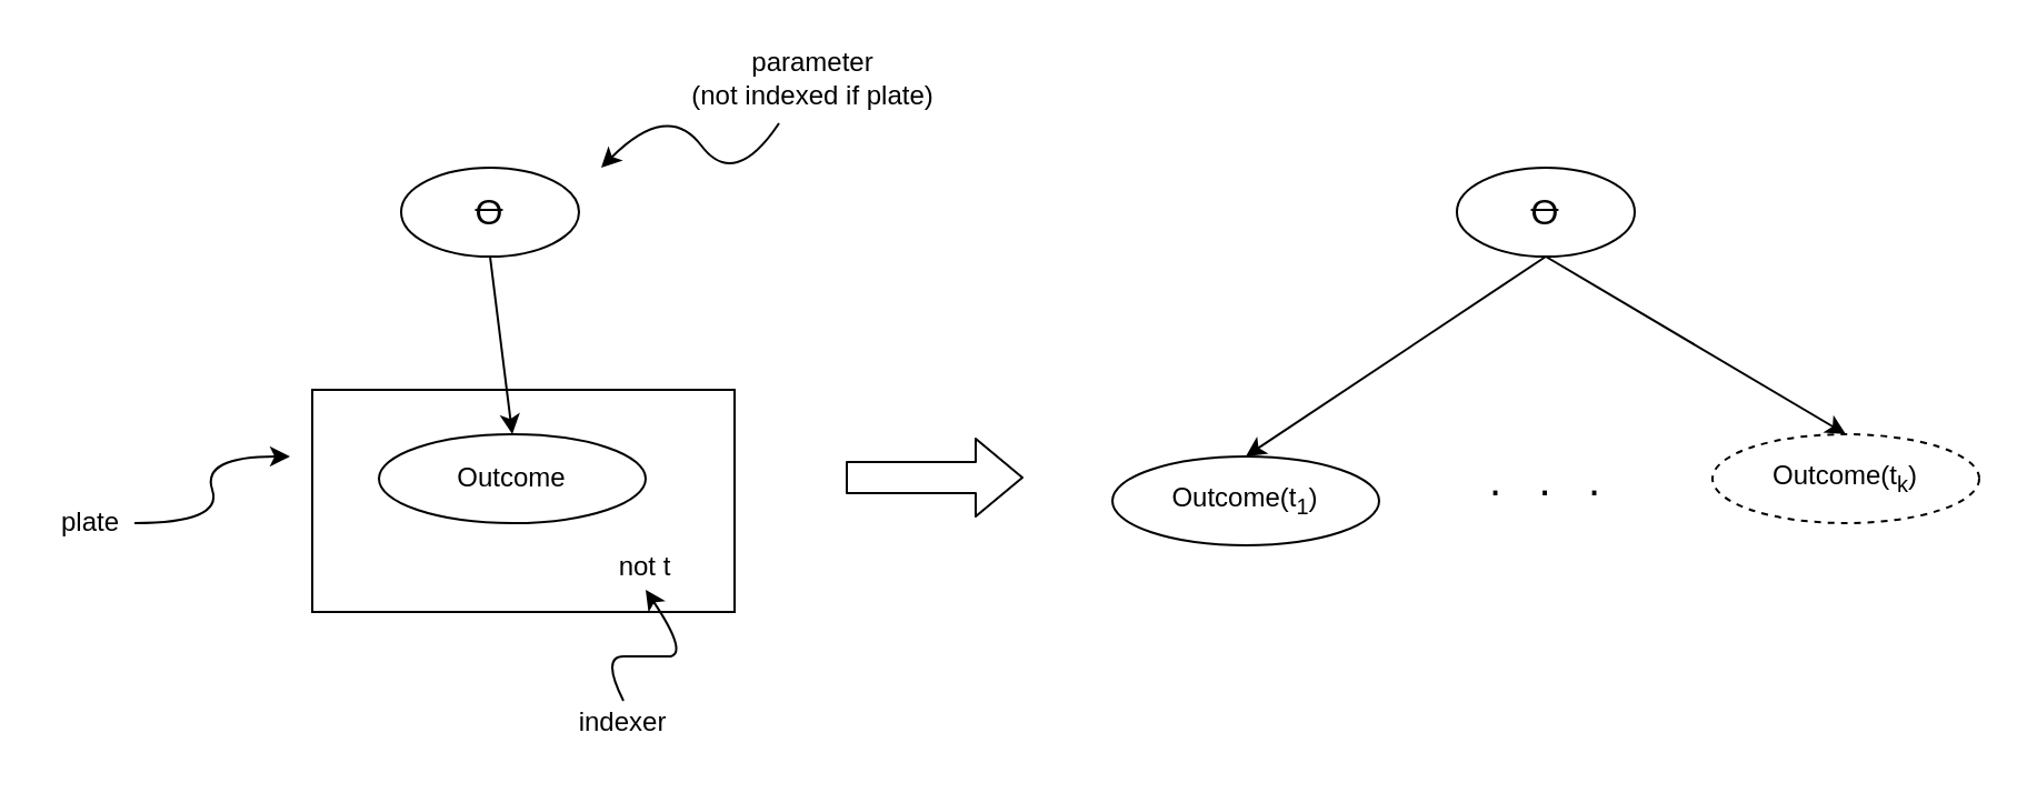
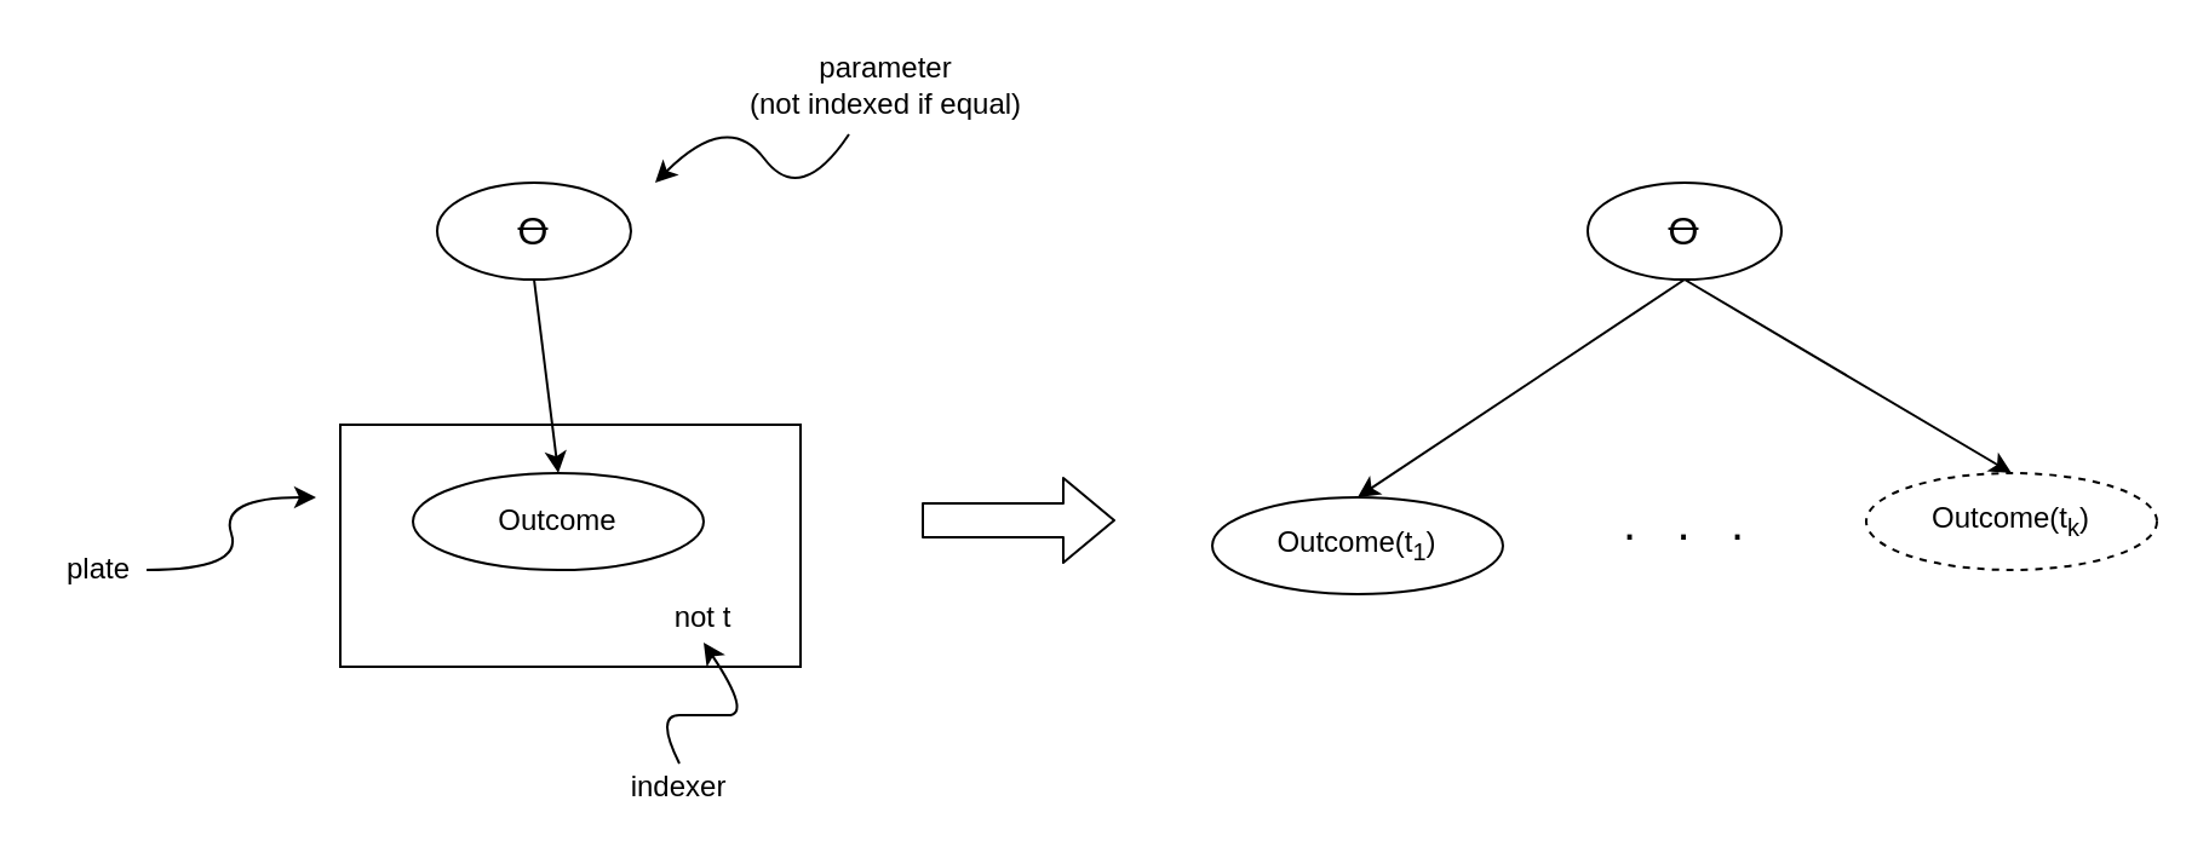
- <mxCell id="12" value="parameter&lt;br&gt;(not indexed if plate)" style="text;html=1;align=center;verticalAlign=middle;resizable=0;points=[];autosize=1;" vertex="1" parent="1"><mxGeometry x="300" y="20" width="130" height="30" as="geometry" /></mxCell>
+ <mxCell id="12" value="parameter&lt;br&gt;(not indexed if equal)" style="text;html=1;align=center;verticalAlign=middle;resizable=0;points=[];autosize=1;" vertex="1" parent="1"><mxGeometry x="300" y="20" width="130" height="30" as="geometry" /></mxCell>
